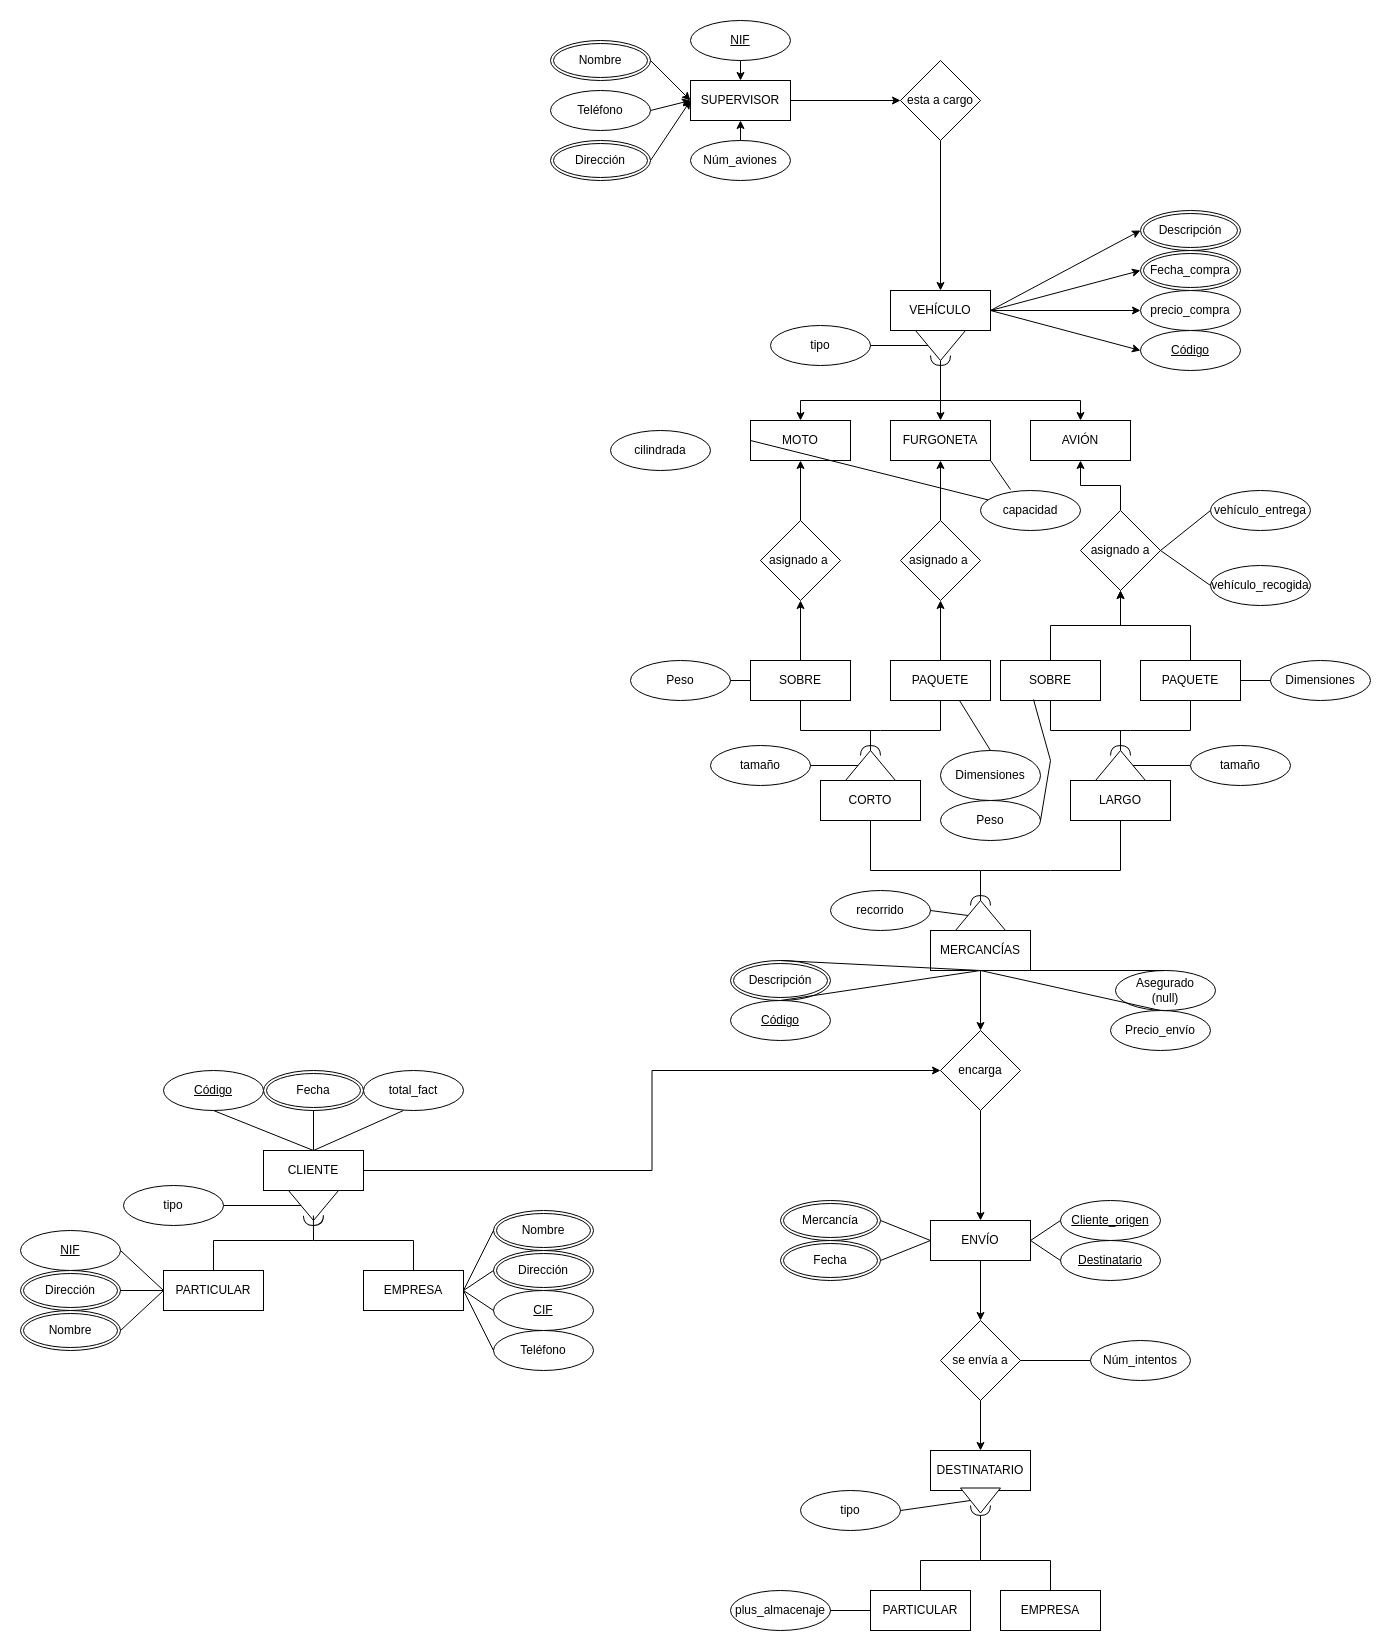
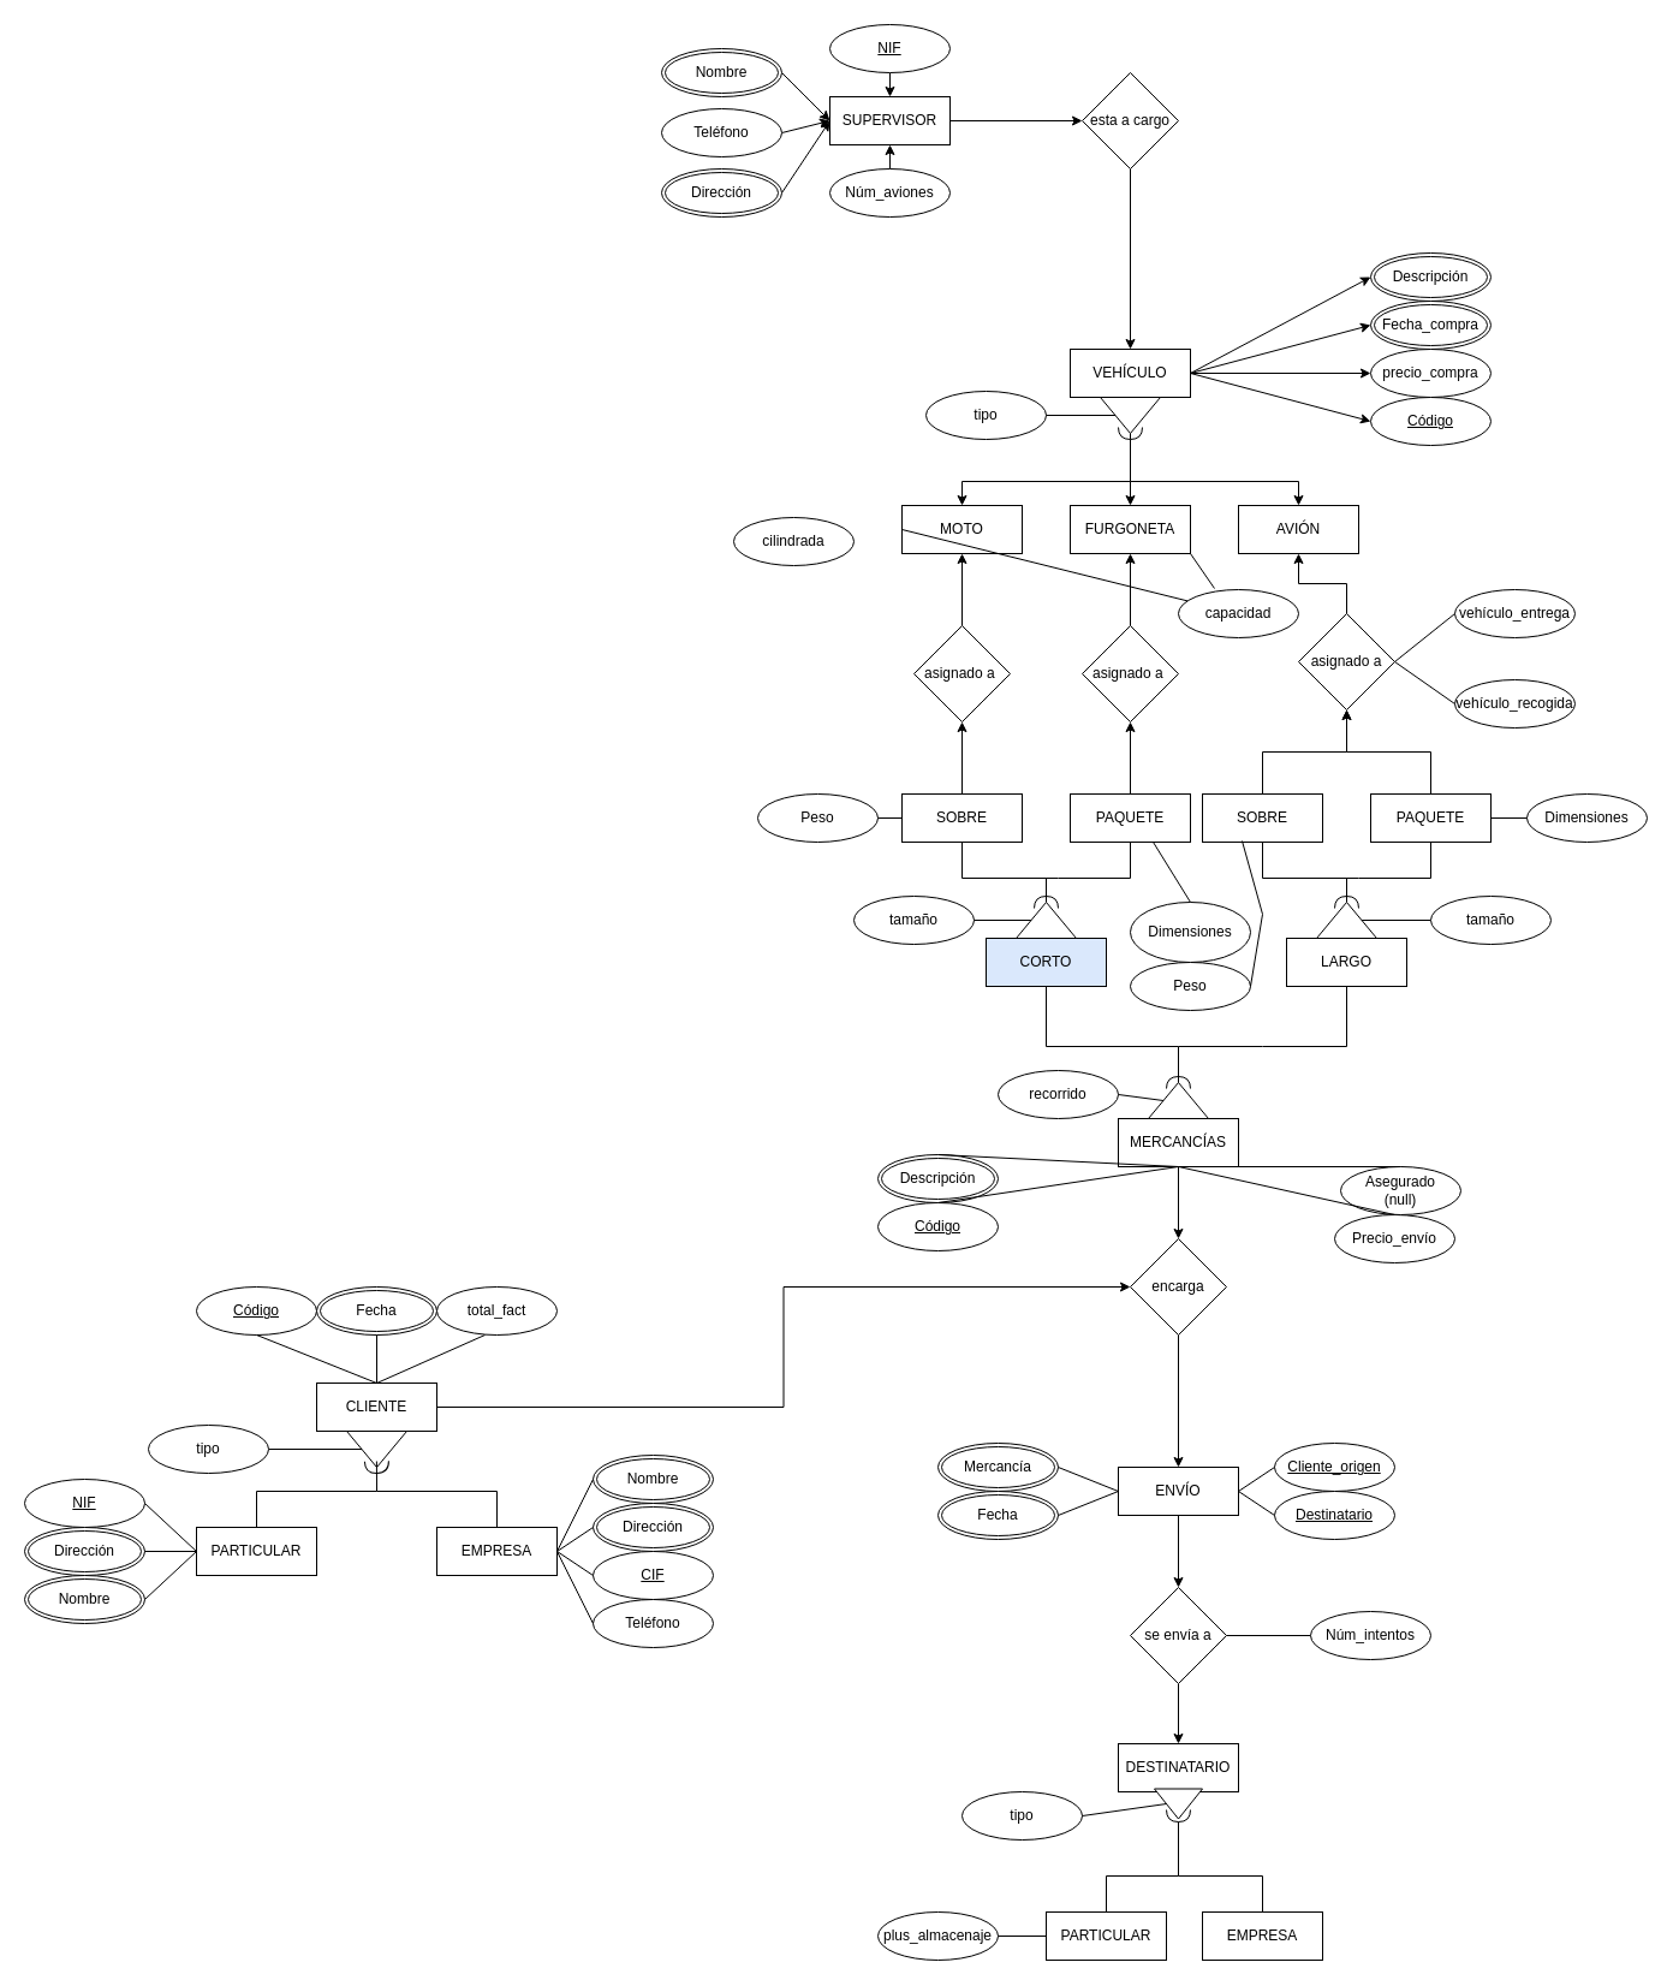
- <mxCell id="71" value="CORTO" style="whiteSpace=wrap;html=1;align=center;" parent="1" vertex="1"><mxGeometry x="820" y="780" width="100" height="40" as="geometry" /></mxCell>
+ <mxCell id="71" value="CORTO" style="whiteSpace=wrap;html=1;align=center;fillColor=#dae8fc;" parent="1" vertex="1"><mxGeometry x="820" y="780" width="100" height="40" as="geometry" /></mxCell>
